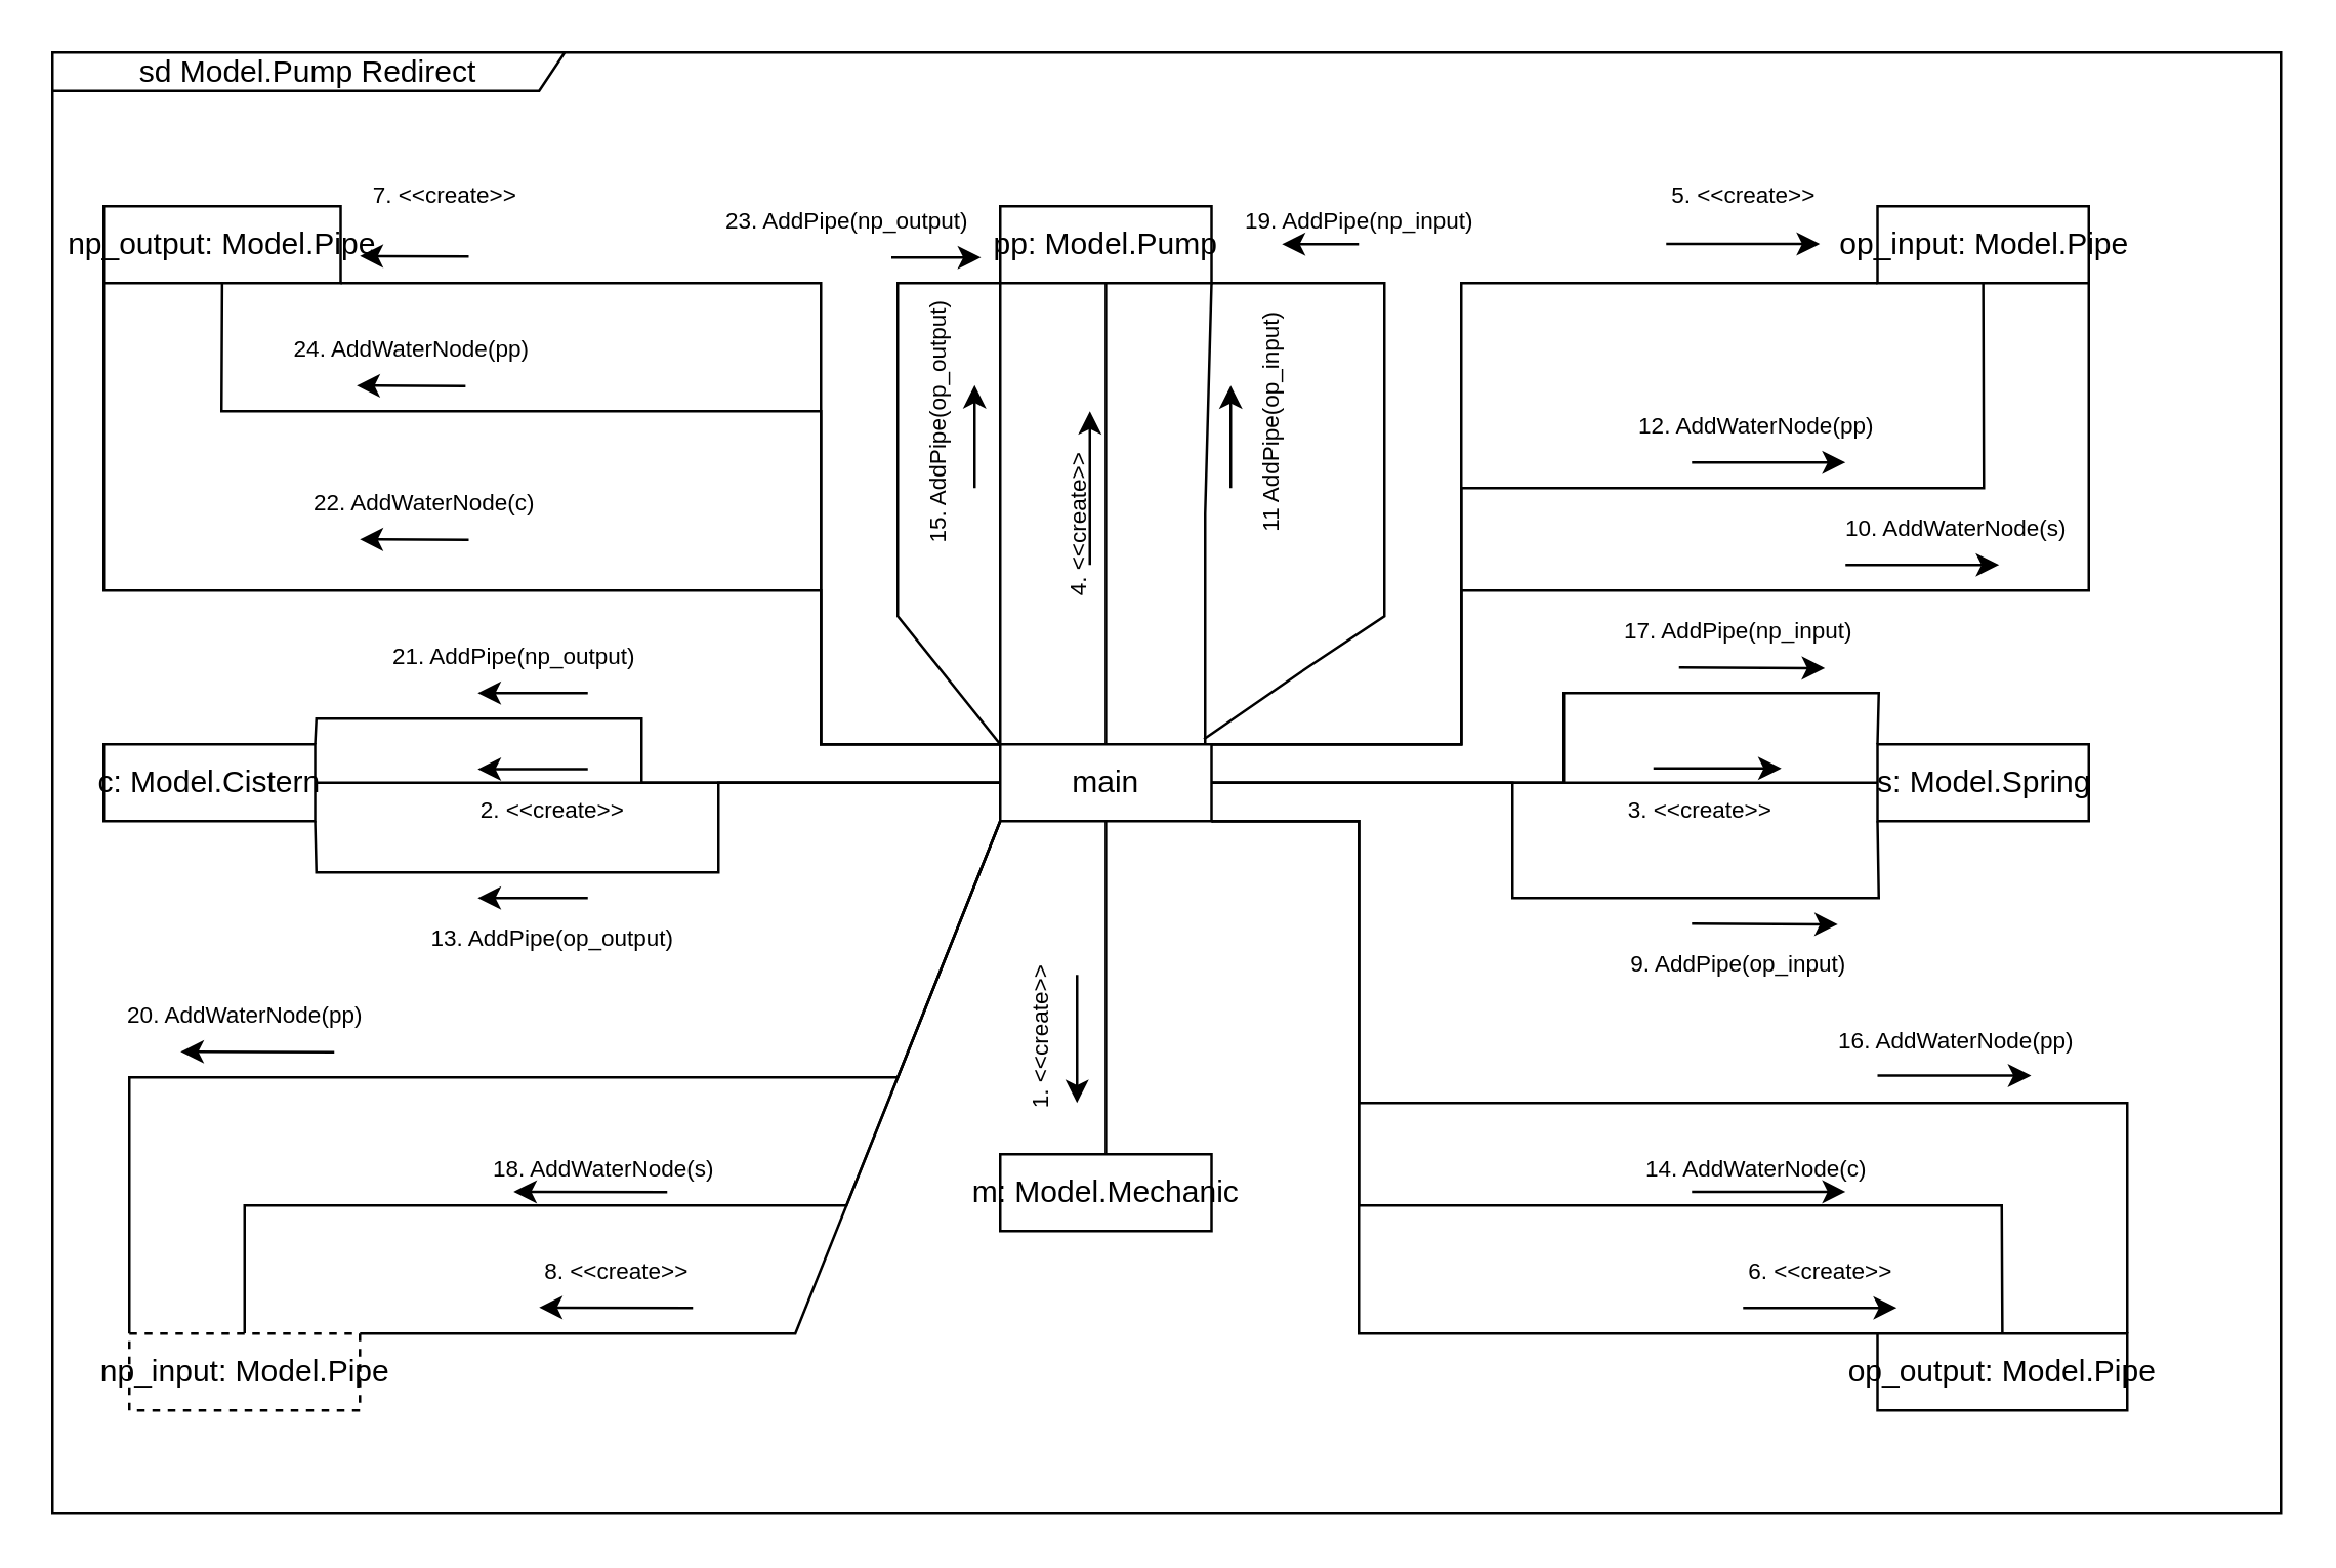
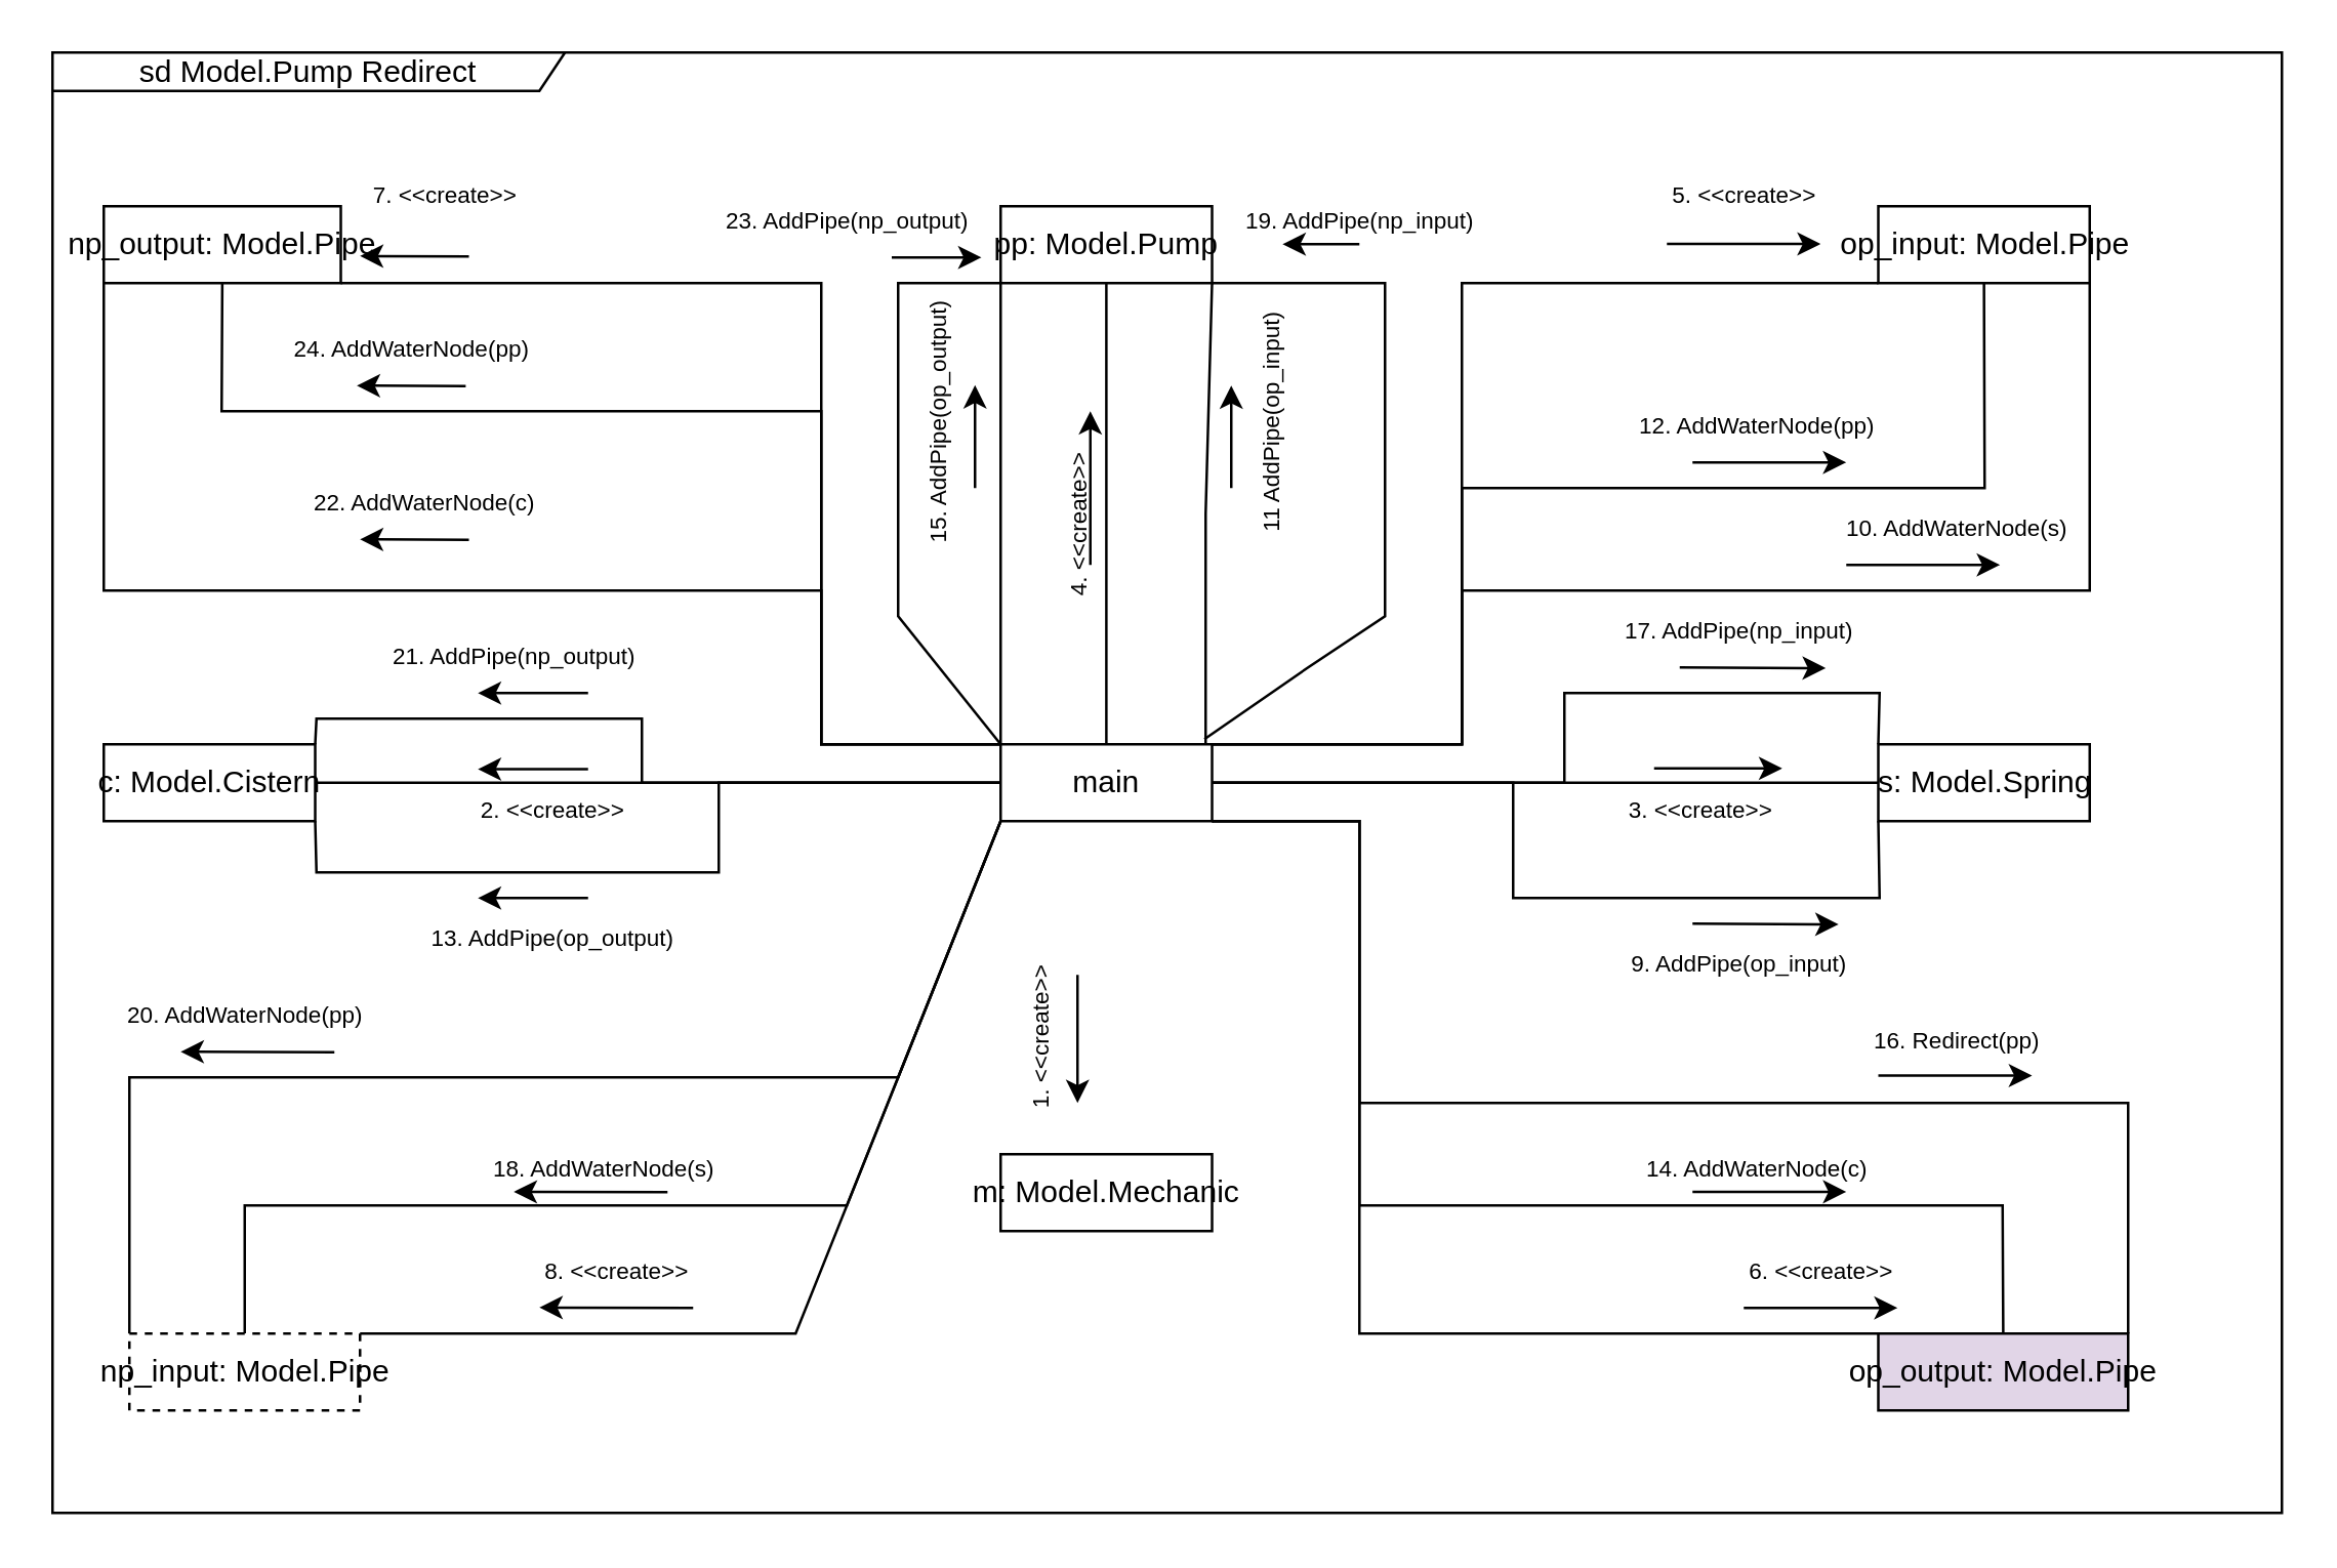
- <mxCell id="5" style="edgeStyle=none;rounded=0;html=1;exitX=0.5;exitY=1;exitDx=0;exitDy=0;entryX=0.5;entryY=0;entryDx=0;entryDy=0;strokeColor=default;fontSize=11;endArrow=none;endFill=0;elbow=vertical;" parent="1" source="26" target="32" edge="1"><mxGeometry relative="1" as="geometry" /></mxCell>
- <mxCell id="81" value="&lt;font style=&quot;font-size: 9px;&quot;&gt;16. AddWaterNode(pp)&lt;/font&gt;" style="text;html=1;align=center;verticalAlign=middle;resizable=0;points=[];autosize=1;strokeColor=none;fillColor=none;fontSize=10;" parent="1" vertex="1"><mxGeometry x="702.5" y="390" width="120" height="30" as="geometry" /></mxCell>
+ <mxCell id="81" value="&lt;font style=&quot;font-size: 9px;&quot;&gt;16. Redirect(pp)&lt;/font&gt;" style="text;html=1;align=center;verticalAlign=middle;resizable=0;points=[];autosize=1;strokeColor=none;fillColor=none;fontSize=10;" parent="1" vertex="1"><mxGeometry x="702.5" y="390" width="120" height="30" as="geometry" /></mxCell>
- <mxCell id="29" value="op_output: Model.Pipe" style="html=1;" parent="1" vertex="1"><mxGeometry x="732.5" y="520" width="97.5" height="30" as="geometry" /></mxCell>
+ <mxCell id="29" value="op_output: Model.Pipe" style="html=1;fillColor=#e1d5e7;" parent="1" vertex="1"><mxGeometry x="732.5" y="520" width="97.5" height="30" as="geometry" /></mxCell>
